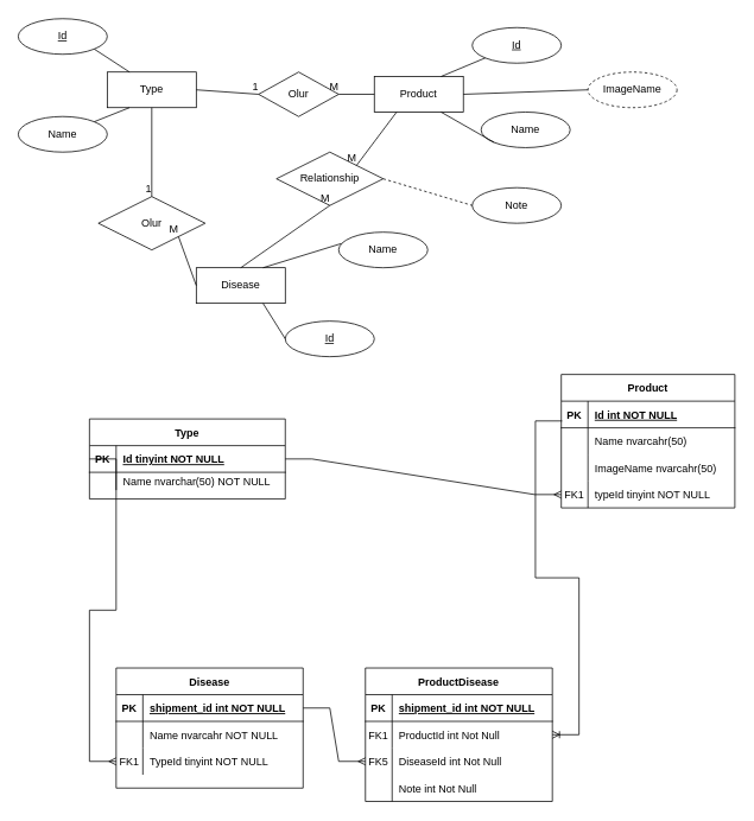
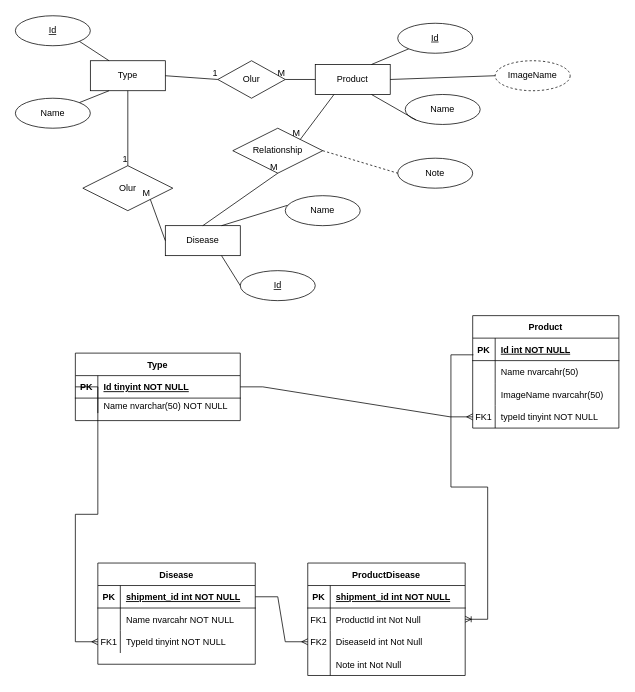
- <mxCell id="67" value="FK5" style="shape=partialRectangle;overflow=hidden;connectable=0;fillColor=none;top=0;left=0;bottom=0;right=0;" vertex="1" parent="66"><mxGeometry width="30" height="30" as="geometry"><mxRectangle width="30" height="30" as="alternateBounds" /></mxGeometry></mxCell>
+ <mxCell id="67" value="FK2" style="shape=partialRectangle;overflow=hidden;connectable=0;fillColor=none;top=0;left=0;bottom=0;right=0;" vertex="1" parent="66"><mxGeometry width="30" height="30" as="geometry"><mxRectangle width="30" height="30" as="alternateBounds" /></mxGeometry></mxCell>
